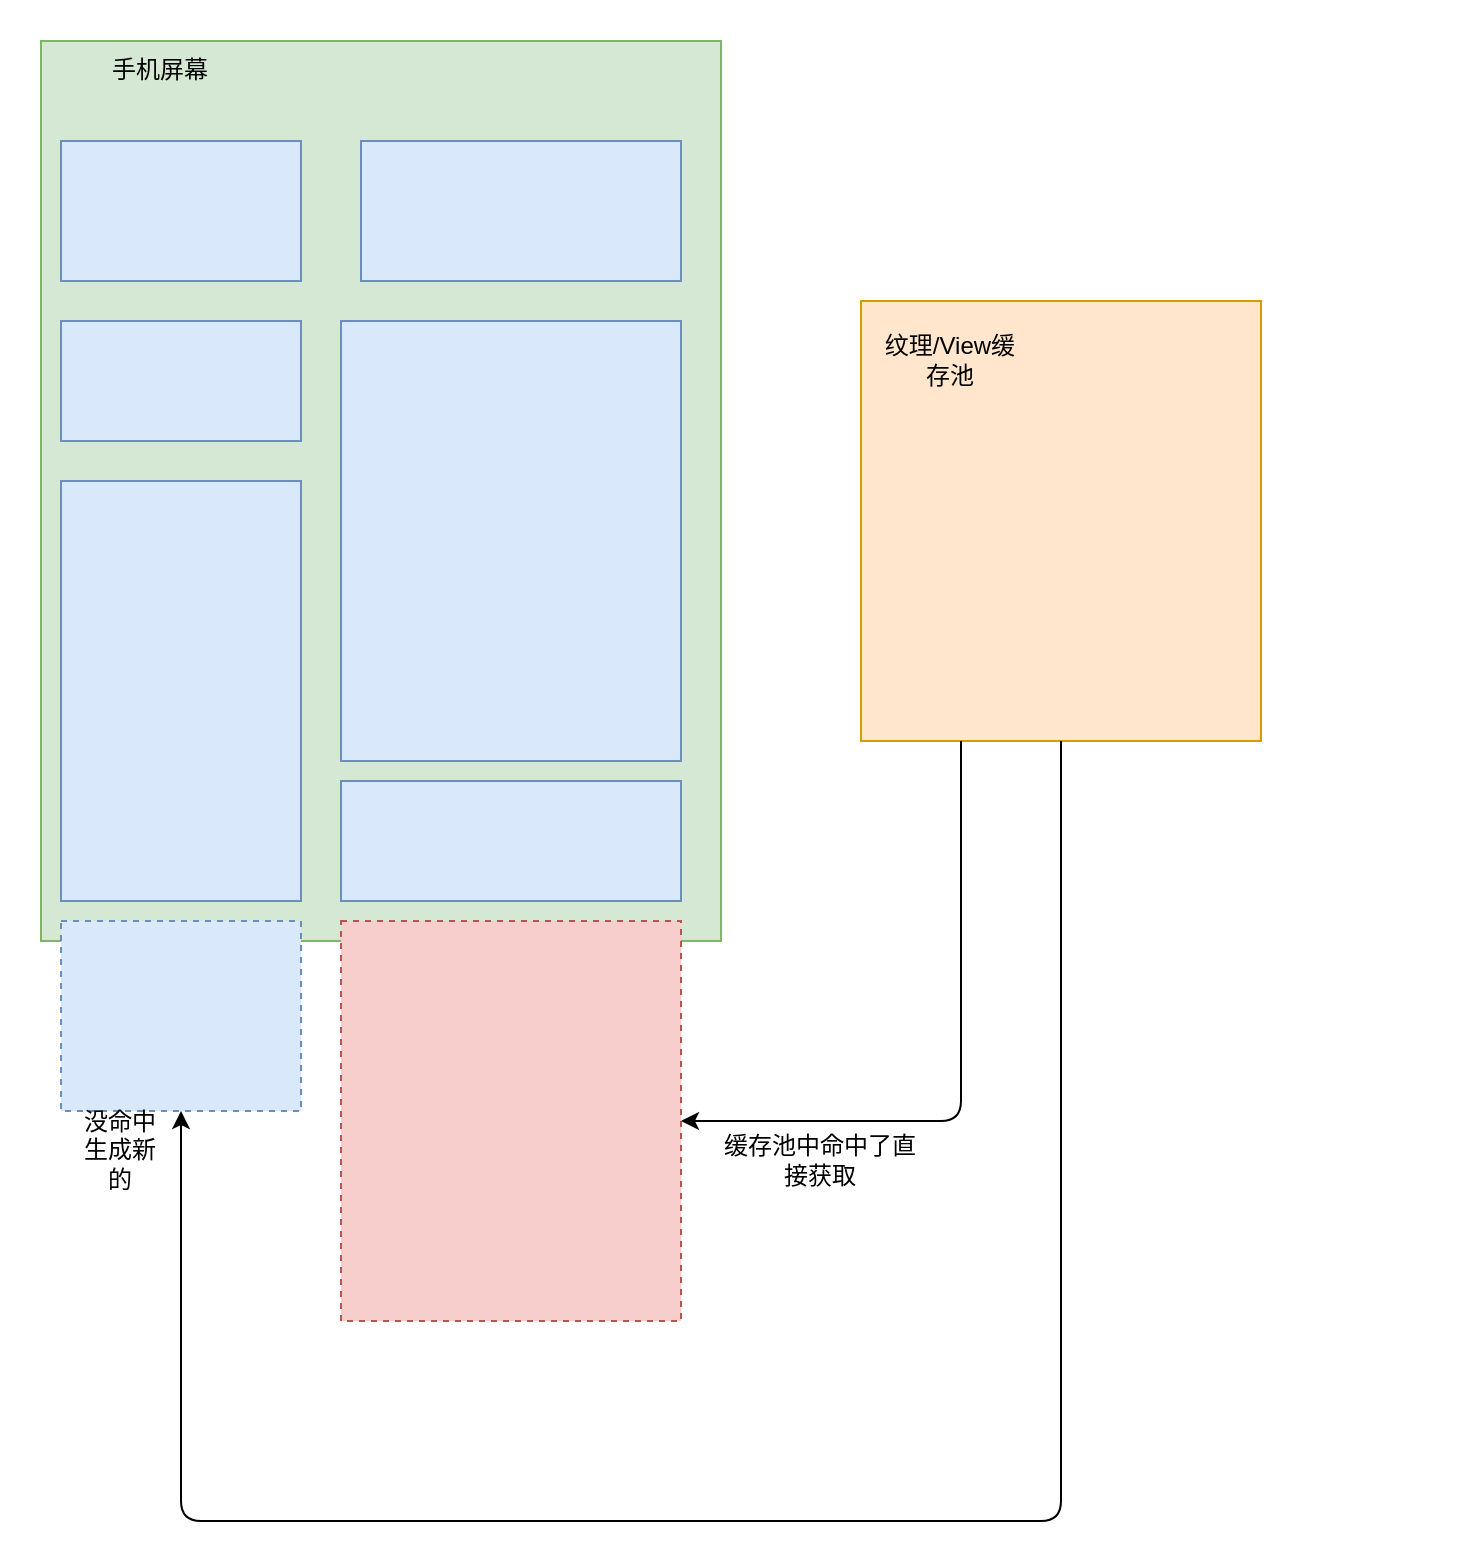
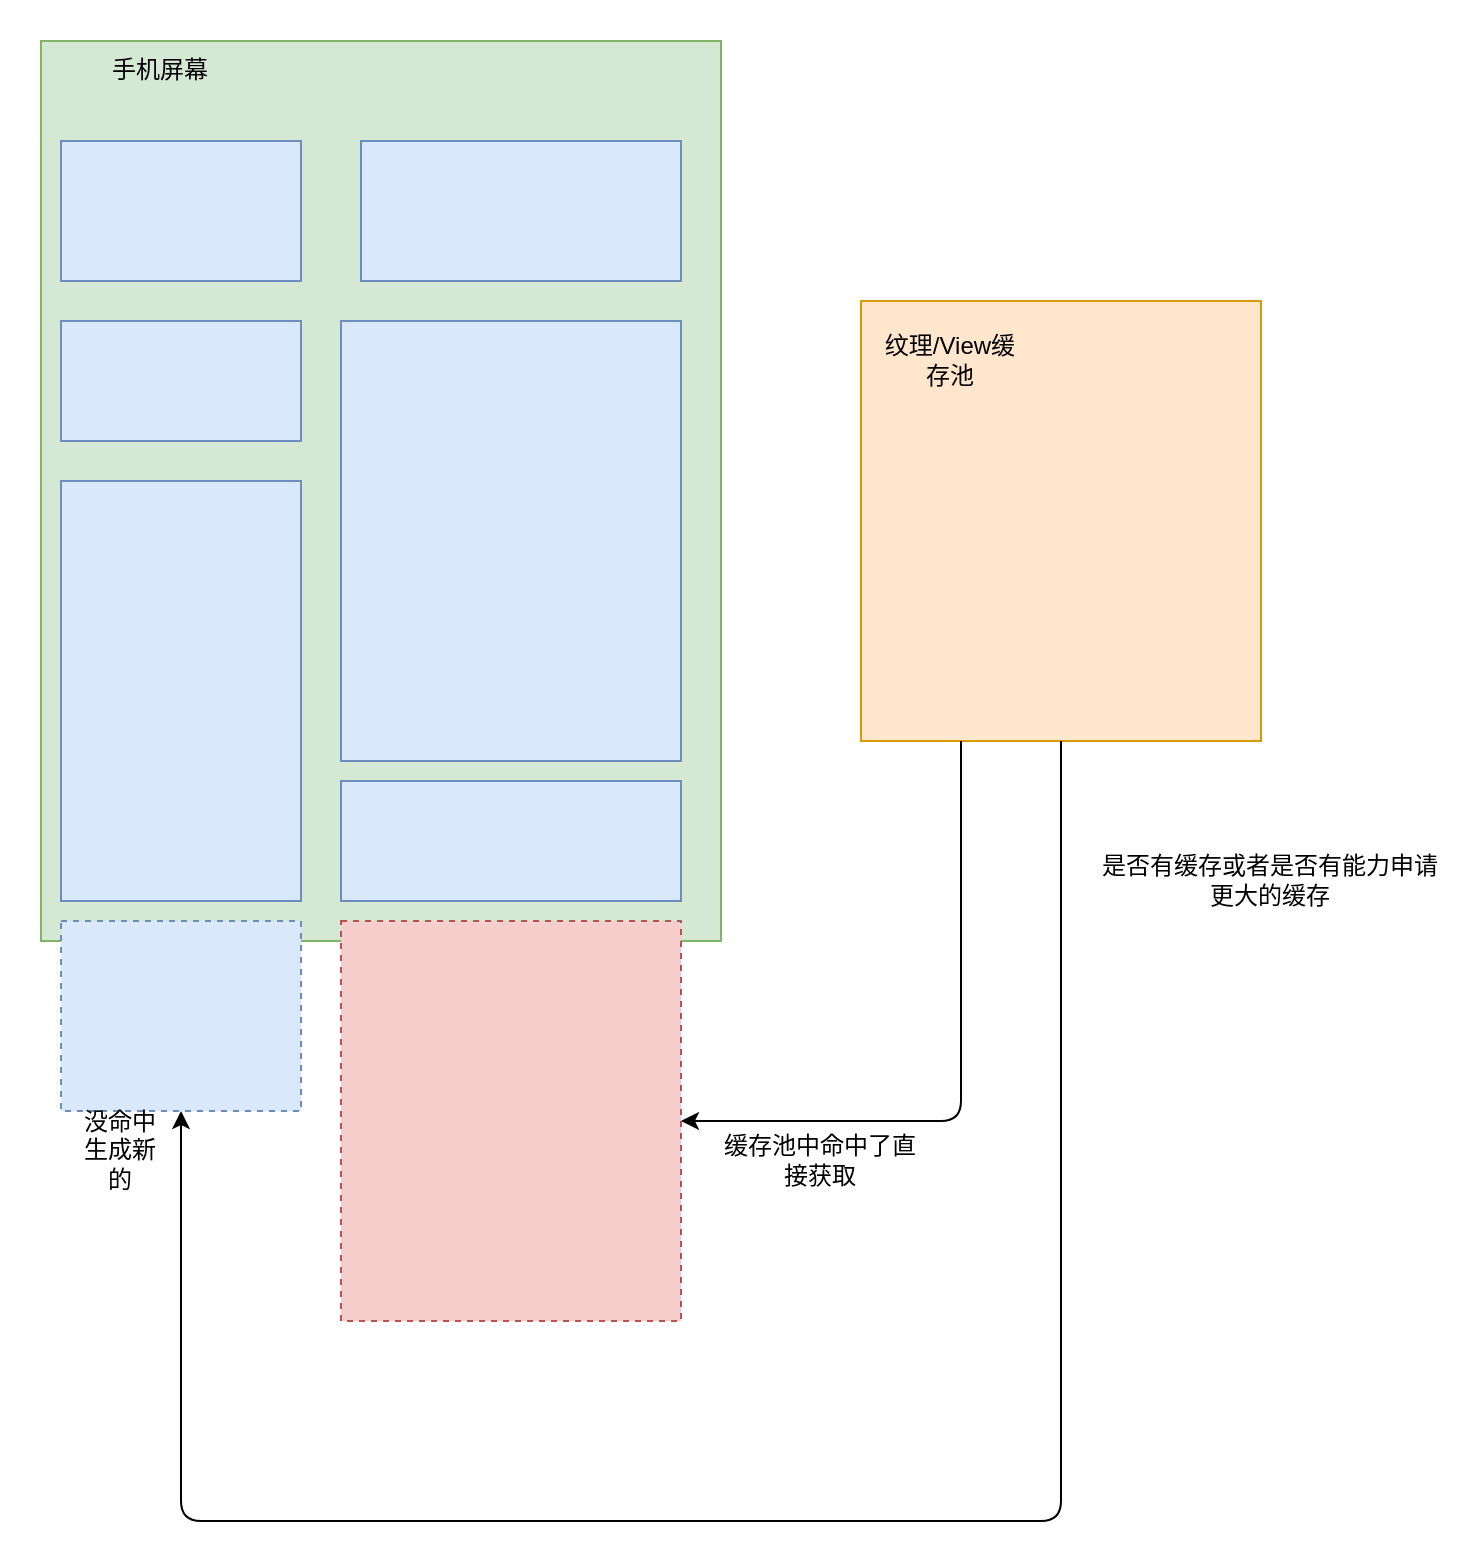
+ <mxCell id="13" value="是否有缓存或者是否有能力申请更大的缓存" style="text;html=1;strokeColor=none;fillColor=none;align=center;verticalAlign=middle;whiteSpace=wrap;rounded=0;dashed=1;" vertex="1" parent="1"><mxGeometry x="550" y="430" width="170" height="20" as="geometry" /></mxCell>
